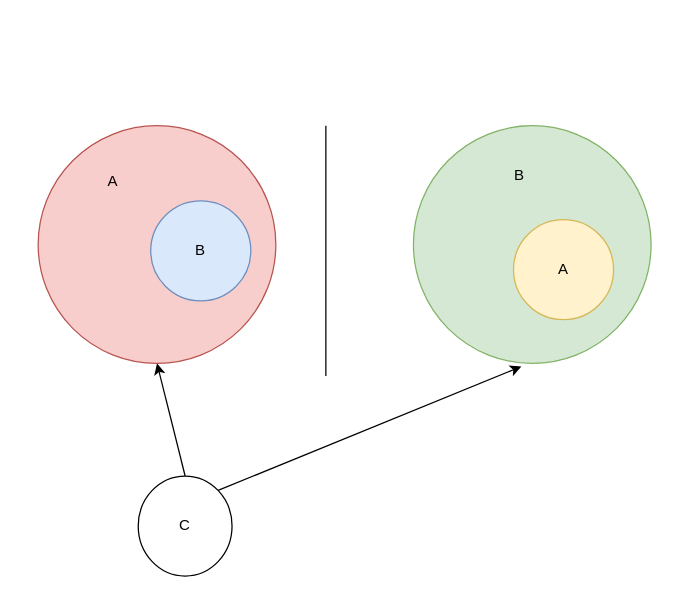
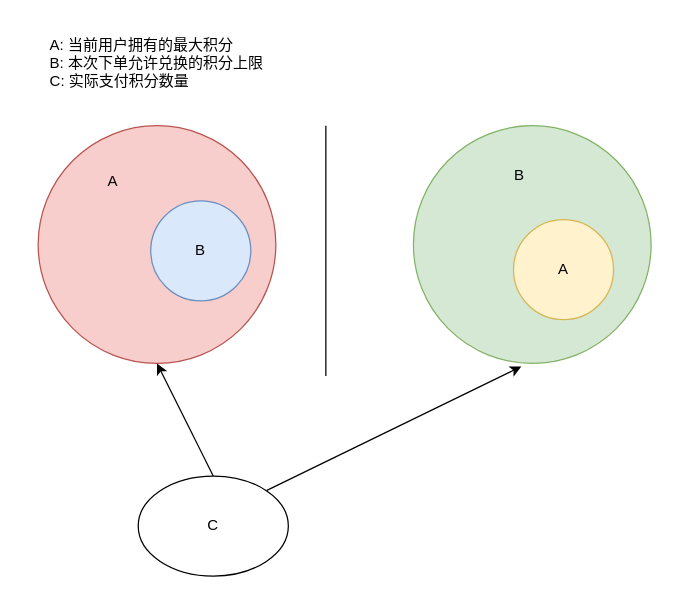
+ <mxCell id="2" value="&lt;div style=&quot;text-align: left;&quot;&gt;&lt;span style=&quot;background-color: initial;&quot;&gt;A: 当前用户拥有的最大积分&lt;/span&gt;&lt;/div&gt;&lt;div style=&quot;text-align: left;&quot;&gt;&lt;span style=&quot;background-color: initial;&quot;&gt;B: 本次下单允许兑换的积分上限&lt;/span&gt;&lt;/div&gt;&lt;div style=&quot;text-align: left;&quot;&gt;&lt;span style=&quot;background-color: initial;&quot;&gt;C: 实际支付积分数量&lt;/span&gt;&lt;/div&gt;" style="text;html=1;strokeColor=none;fillColor=none;align=center;verticalAlign=middle;whiteSpace=wrap;rounded=0;" vertex="1" parent="1"><mxGeometry width="210" height="60" as="geometry" x="20" y="20" /></mxCell>
- <mxCell id="10" value="C" style="ellipse;whiteSpace=wrap;html=1;" vertex="1" parent="1"><mxGeometry x="110" y="380" width="75" height="80" as="geometry" /></mxCell>
+ <mxCell id="10" value="C" style="ellipse;whiteSpace=wrap;html=1;" vertex="1" parent="1"><mxGeometry x="110" y="380" width="120" height="80" as="geometry" /></mxCell>
